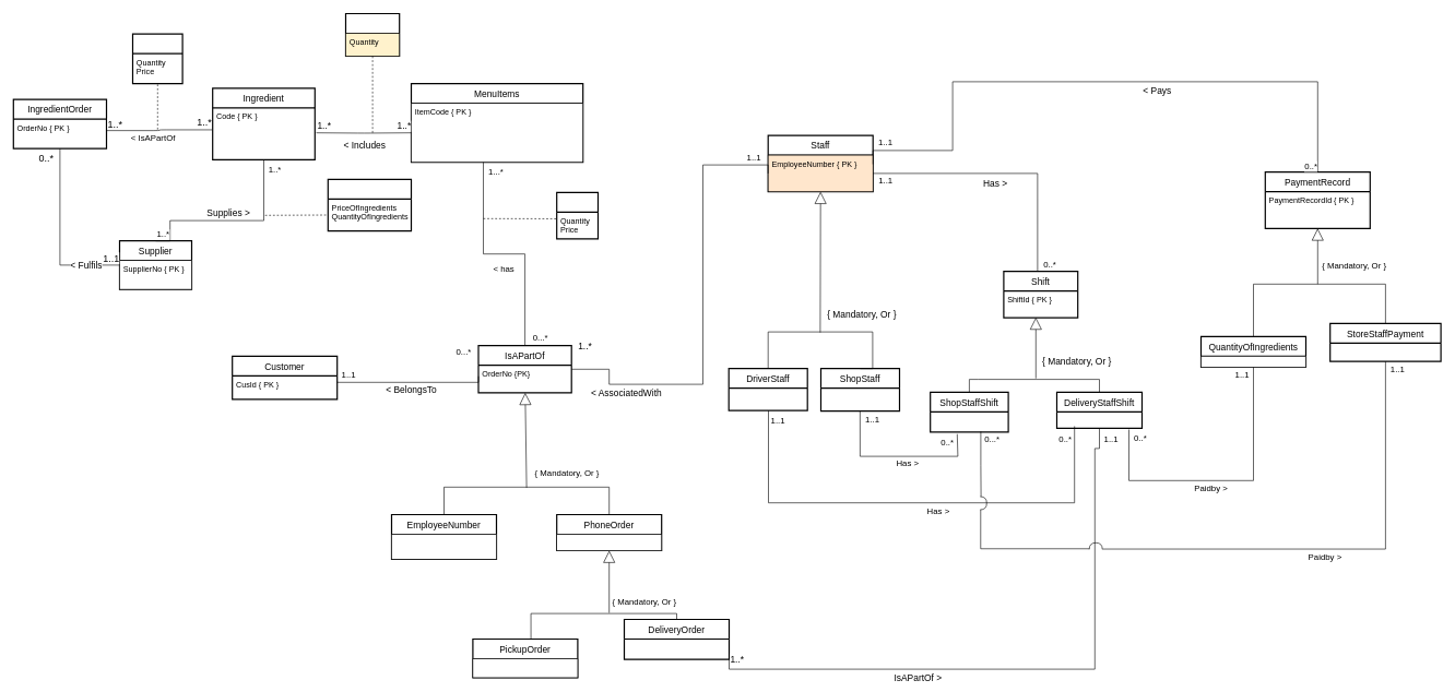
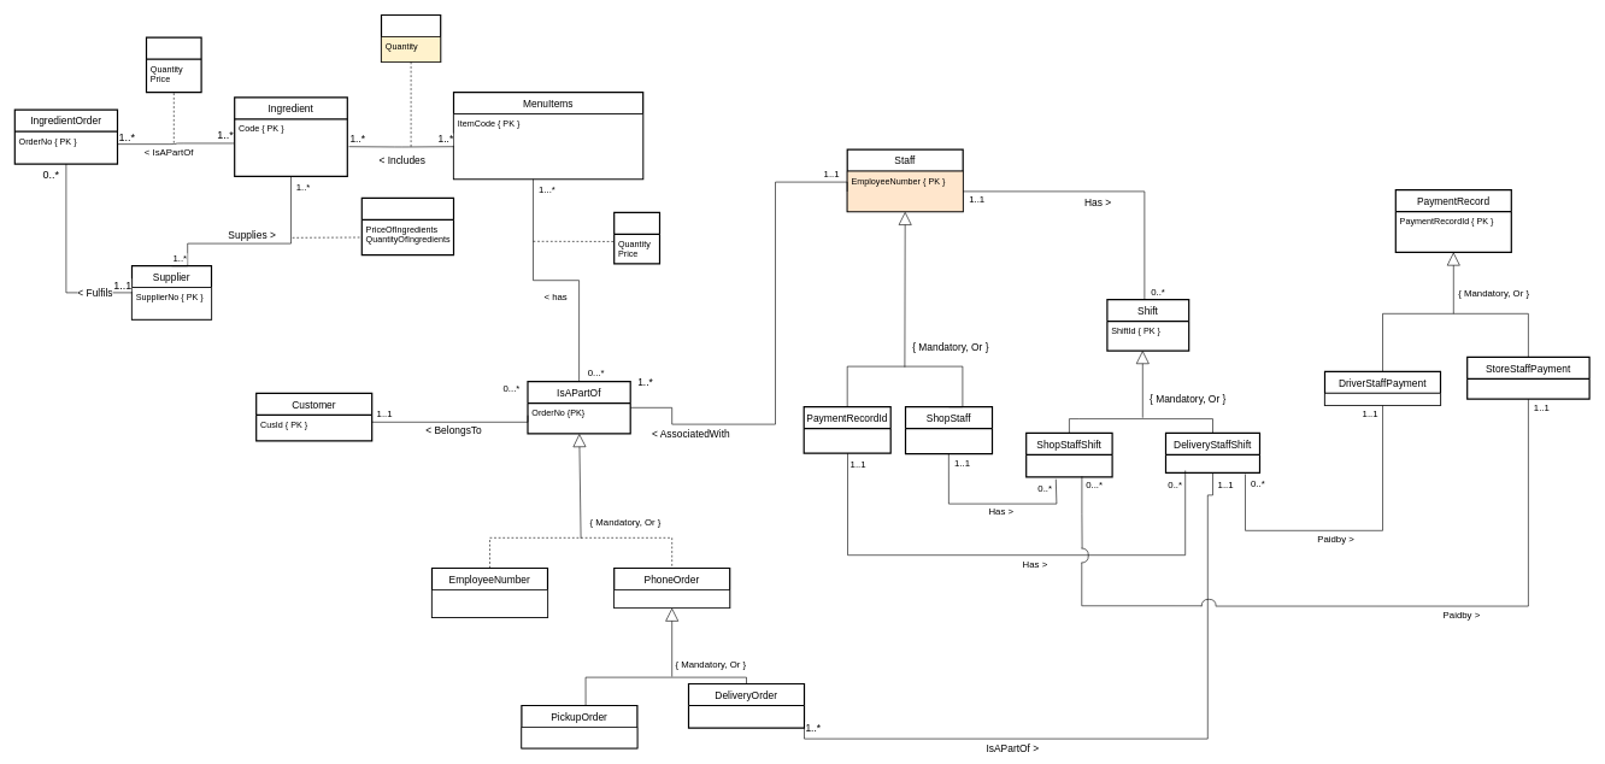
- <mxCell id="47" value="" style="endArrow=none;html=1;edgeStyle=orthogonalEdgeStyle;entryX=0.5;entryY=0;entryDx=0;entryDy=0;exitX=1;exitY=0.25;exitDx=0;exitDy=0;rounded=0;" parent="1" source="38" target="41" edge="1"><mxGeometry relative="1" as="geometry"><mxPoint x="1346" y="394" as="sourcePoint" /><mxPoint x="1506" y="394" as="targetPoint" /><Array as="points"><mxPoint x="1332" y="229" /><mxPoint x="1453" y="229" /><mxPoint x="1453" y="124" /><mxPoint x="2010" y="124" /></Array></mxGeometry></mxCell>
- <mxCell id="48" value="1..1" style="resizable=0;html=1;align=left;verticalAlign=bottom;labelBackgroundColor=#ffffff;fontSize=13;" parent="47" connectable="0" vertex="1"><mxGeometry x="-1" relative="1" as="geometry"><mxPoint x="6" y="-24.5" as="offset" /></mxGeometry></mxCell>
- <mxCell id="49" value="0..*" style="resizable=0;html=1;align=right;verticalAlign=bottom;labelBackgroundColor=#ffffff;fontSize=13;" parent="47" connectable="0" vertex="1"><mxGeometry x="1" relative="1" as="geometry" /></mxCell>
- <mxCell id="50" value="&amp;lt; Pays" style="text;html=1;resizable=0;points=[];align=center;verticalAlign=middle;labelBackgroundColor=#ffffff;fontSize=14;" parent="47" vertex="1" connectable="0"><mxGeometry x="-0.081" y="-28" relative="1" as="geometry"><mxPoint x="126" y="-15" as="offset" /></mxGeometry></mxCell>
- <mxCell id="79" value="QuantityOfIngredients" style="swimlane;childLayout=stackLayout;horizontal=1;startSize=30;horizontalStack=0;rounded=0;fontSize=14;fontStyle=0;strokeWidth=2;resizeParent=0;resizeLast=1;shadow=0;dashed=0;align=center;" parent="1" vertex="1"><mxGeometry x="1832" y="513" width="160" height="47" as="geometry" /></mxCell>
+ <mxCell id="79" value="DriverStaffPayment" style="swimlane;childLayout=stackLayout;horizontal=1;startSize=30;horizontalStack=0;rounded=0;fontSize=14;fontStyle=0;strokeWidth=2;resizeParent=0;resizeLast=1;shadow=0;dashed=0;align=center;" parent="1" vertex="1"><mxGeometry x="1832" y="513" width="160" height="47" as="geometry" /></mxCell>
- <mxCell id="51" value="DriverStaff" style="swimlane;childLayout=stackLayout;horizontal=1;startSize=30;horizontalStack=0;rounded=0;fontSize=14;fontStyle=0;strokeWidth=2;resizeParent=0;resizeLast=1;shadow=0;dashed=0;align=center;" parent="1" vertex="1"><mxGeometry x="1111.5" y="562" width="120" height="64" as="geometry" /></mxCell>
+ <mxCell id="51" value="PaymentRecordId" style="swimlane;childLayout=stackLayout;horizontal=1;startSize=30;horizontalStack=0;rounded=0;fontSize=14;fontStyle=0;strokeWidth=2;resizeParent=0;resizeLast=1;shadow=0;dashed=0;align=center;" parent="1" vertex="1"><mxGeometry x="1111.5" y="562" width="120" height="64" as="geometry" /></mxCell>
- <mxCell id="9" value="" style="endArrow=none;html=1;edgeStyle=orthogonalEdgeStyle;rounded=0;exitX=0.5;exitY=0;exitDx=0;exitDy=0;" parent="1" source="6" target="4" edge="1"><mxGeometry relative="1" as="geometry"><mxPoint x="673" y="743" as="sourcePoint" /><mxPoint x="911" y="743" as="targetPoint" /><Array as="points"><mxPoint x="677" y="743" /><mxPoint x="929" y="743" /></Array></mxGeometry></mxCell>
+ <mxCell id="9" value="" style="endArrow=none;html=1;edgeStyle=orthogonalEdgeStyle;rounded=0;exitX=0.5;exitY=0;exitDx=0;exitDy=0;dashed=1;" parent="1" source="6" target="4" edge="1"><mxGeometry relative="1" as="geometry"><mxPoint x="673" y="743" as="sourcePoint" /><mxPoint x="911" y="743" as="targetPoint" /><Array as="points"><mxPoint x="677" y="743" /><mxPoint x="929" y="743" /></Array></mxGeometry></mxCell>
